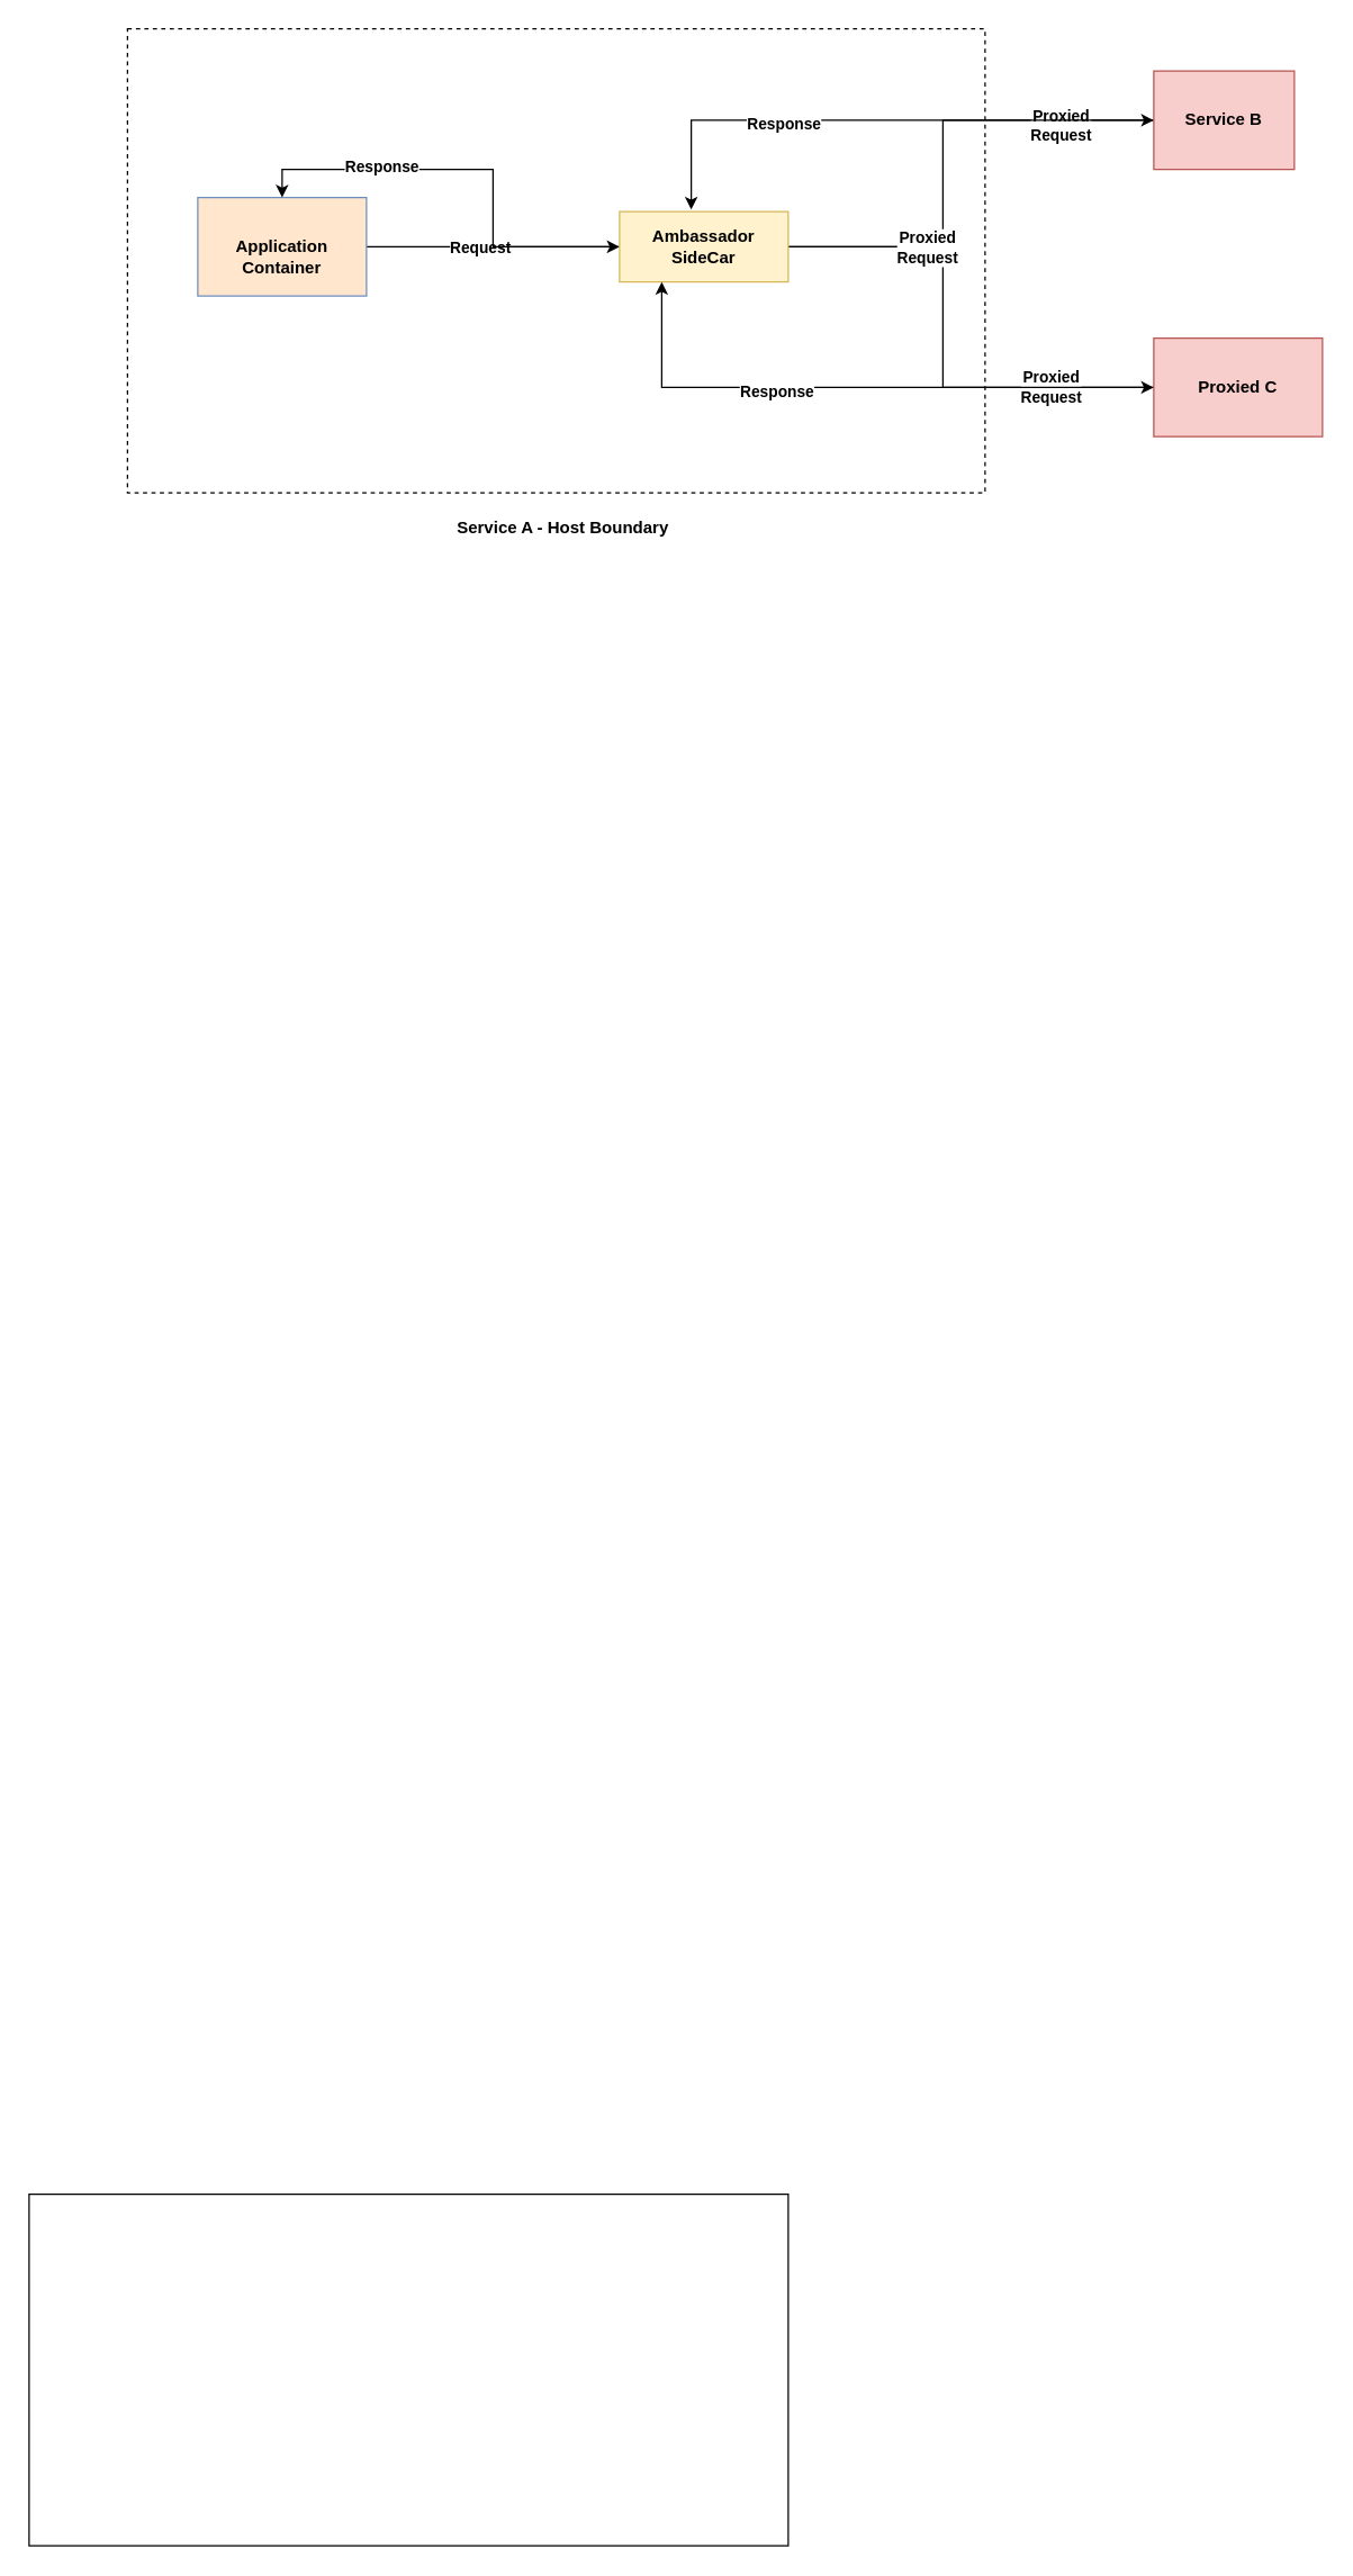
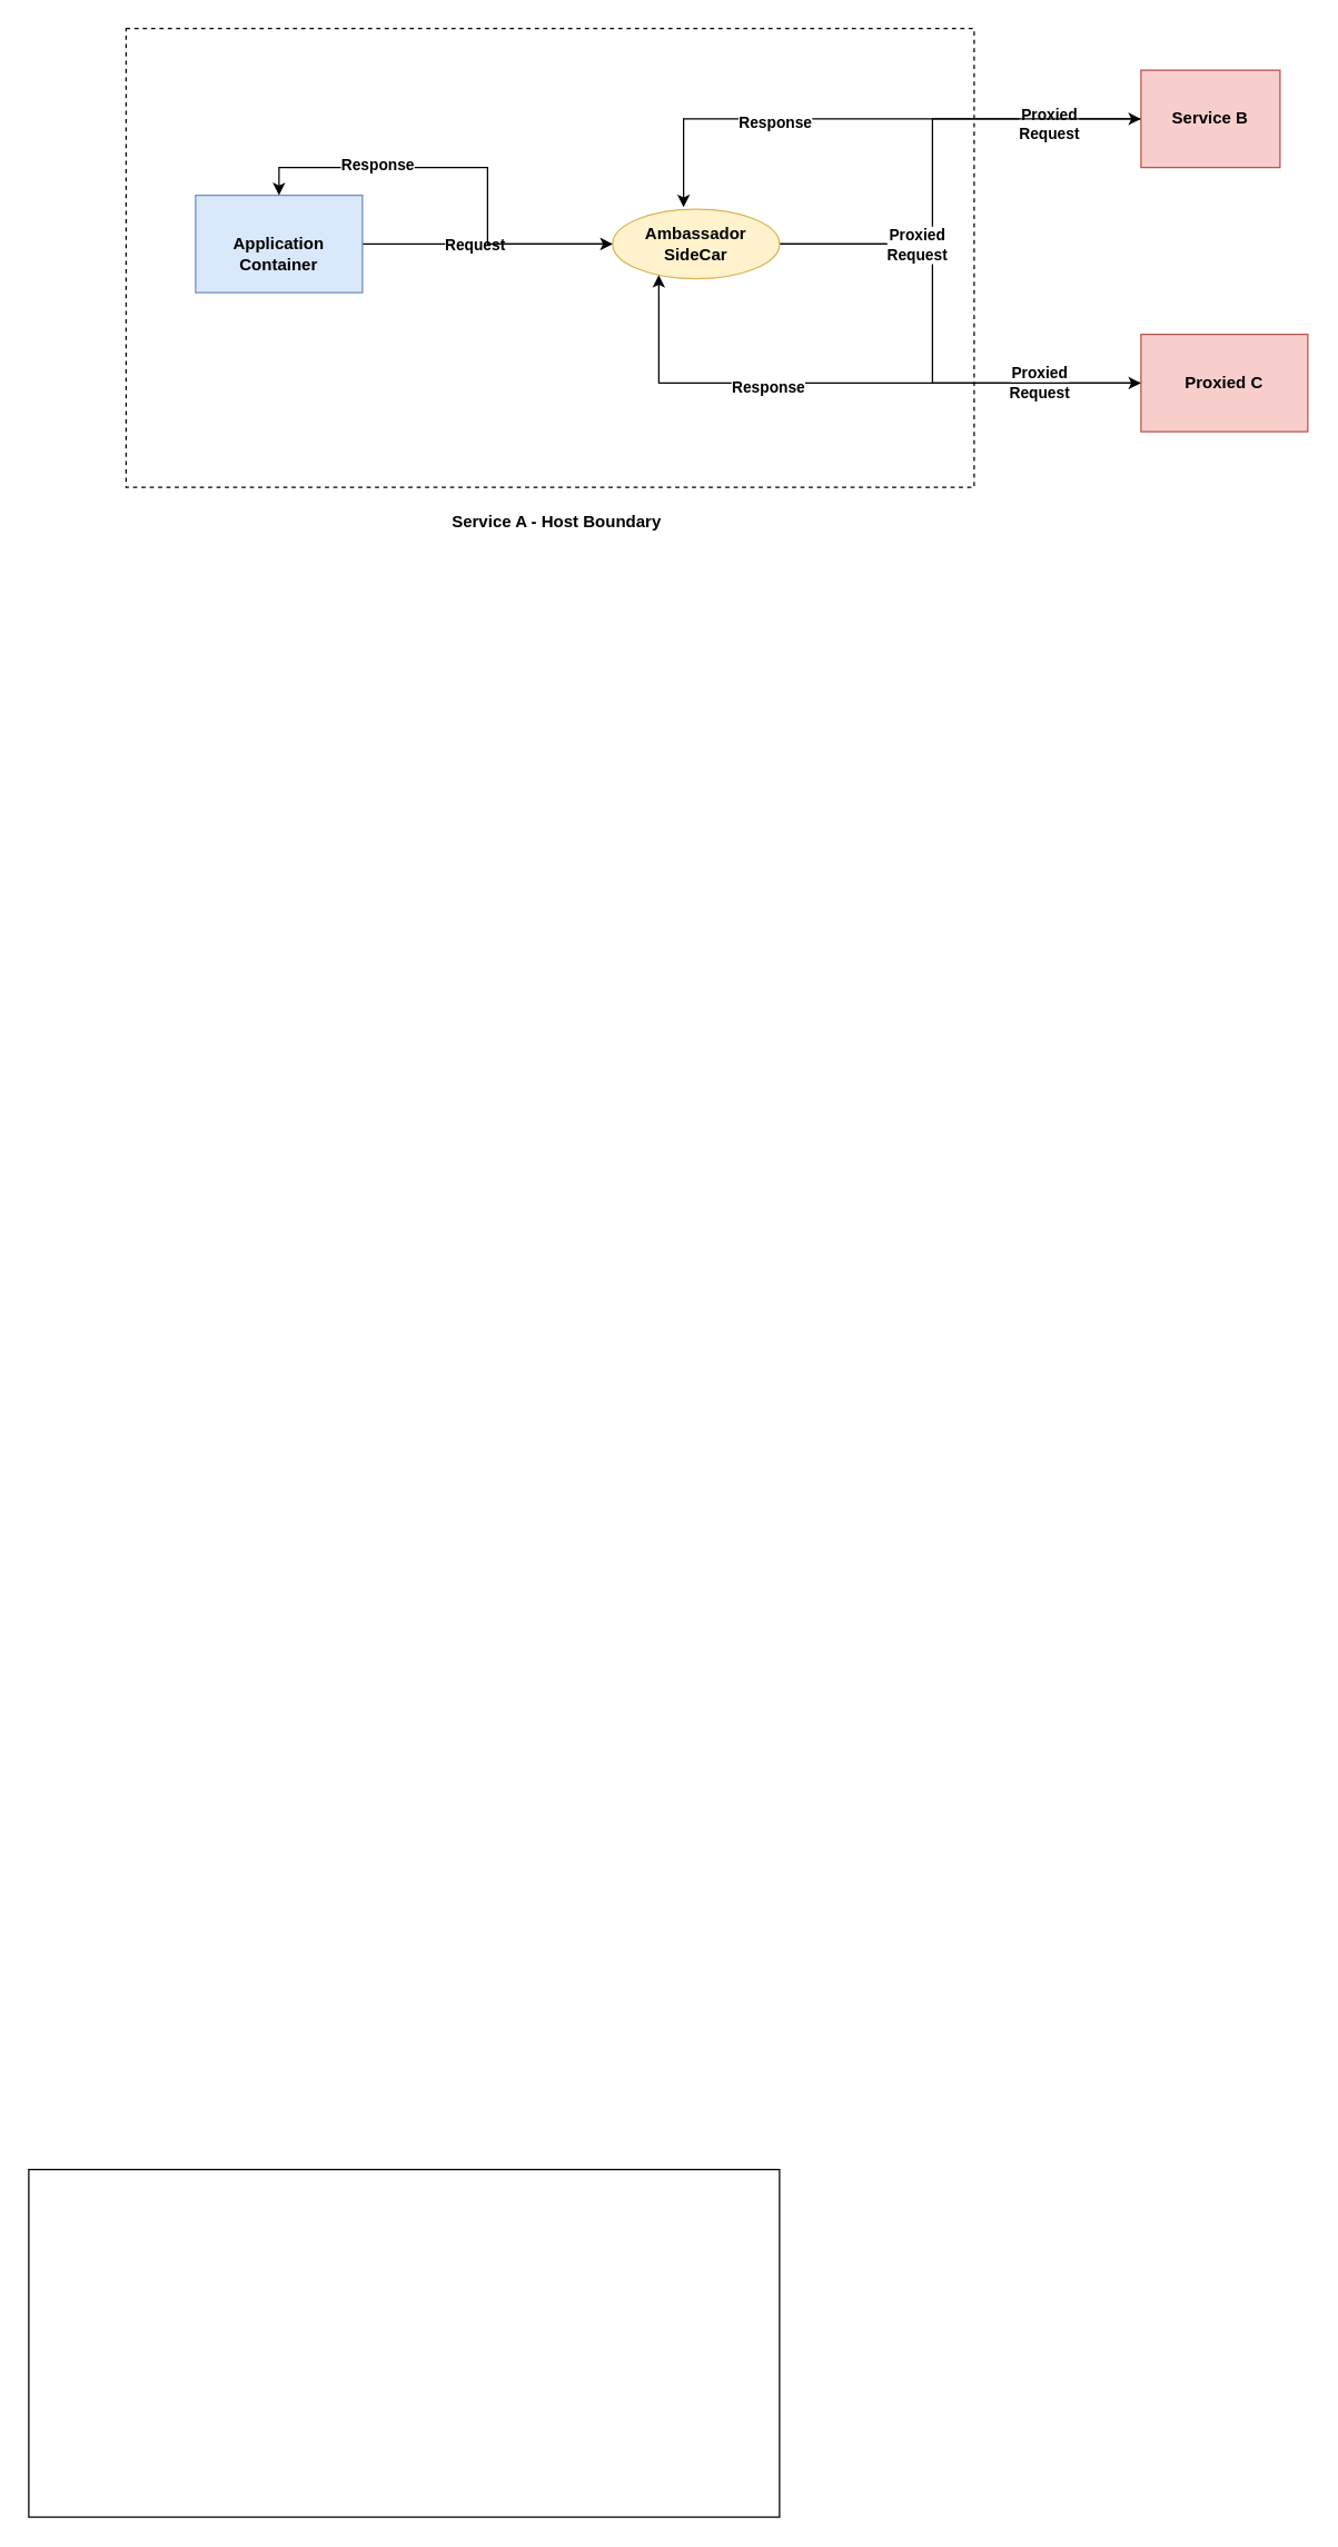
- <mxCell id="4" value="&lt;b&gt;&lt;br&gt;Application &lt;br&gt;Container&lt;/b&gt;" style="rounded=0;whiteSpace=wrap;html=1;fillColor=#ffe6cc;strokeColor=#6c8ebf;" vertex="1" parent="1"><mxGeometry x="140" y="140" width="120" height="70" as="geometry" /></mxCell>
+ <mxCell id="4" value="&lt;b&gt;&lt;br&gt;Application &lt;br&gt;Container&lt;/b&gt;" style="rounded=0;whiteSpace=wrap;html=1;fillColor=#dae8fc;strokeColor=#6c8ebf;" vertex="1" parent="1"><mxGeometry x="140" y="140" width="120" height="70" as="geometry" /></mxCell>
- <mxCell id="12" value="&lt;b&gt;Ambassador&lt;br&gt;SideCar&lt;/b&gt;" style="rounded=0;whiteSpace=wrap;html=1;fillColor=#fff2cc;strokeColor=#d6b656;" vertex="1" parent="1"><mxGeometry x="440" y="150" width="120" height="50" as="geometry" /></mxCell>
+ <mxCell id="12" value="&lt;b&gt;Ambassador&lt;br&gt;SideCar&lt;/b&gt;" style="ellipse;whiteSpace=wrap;html=1;fillColor=#fff2cc;strokeColor=#d6b656;" vertex="1" parent="1"><mxGeometry x="440" y="150" width="120" height="50" as="geometry" /></mxCell>
